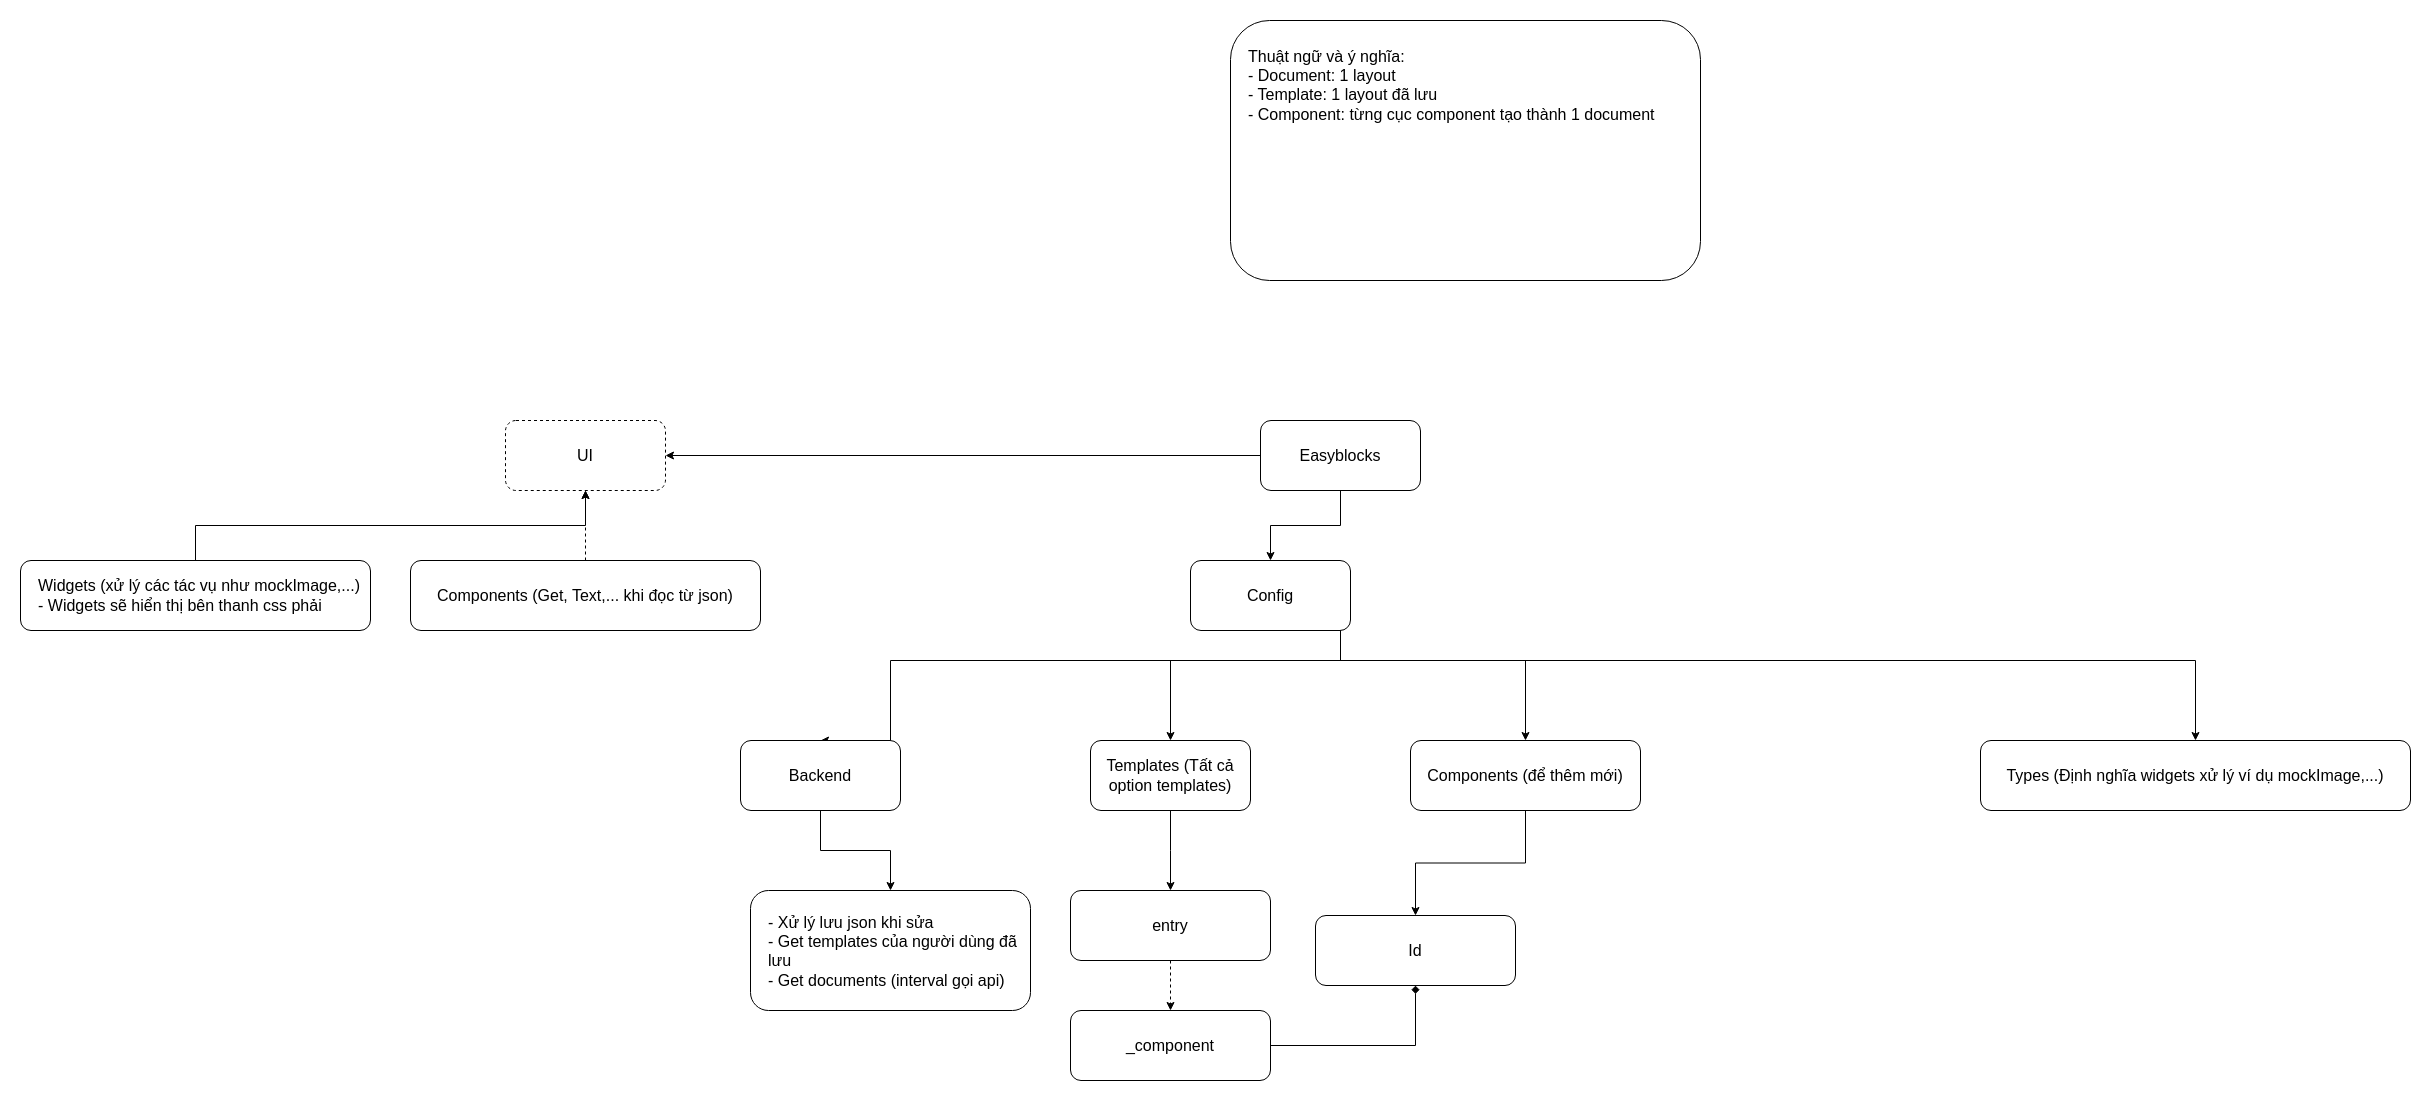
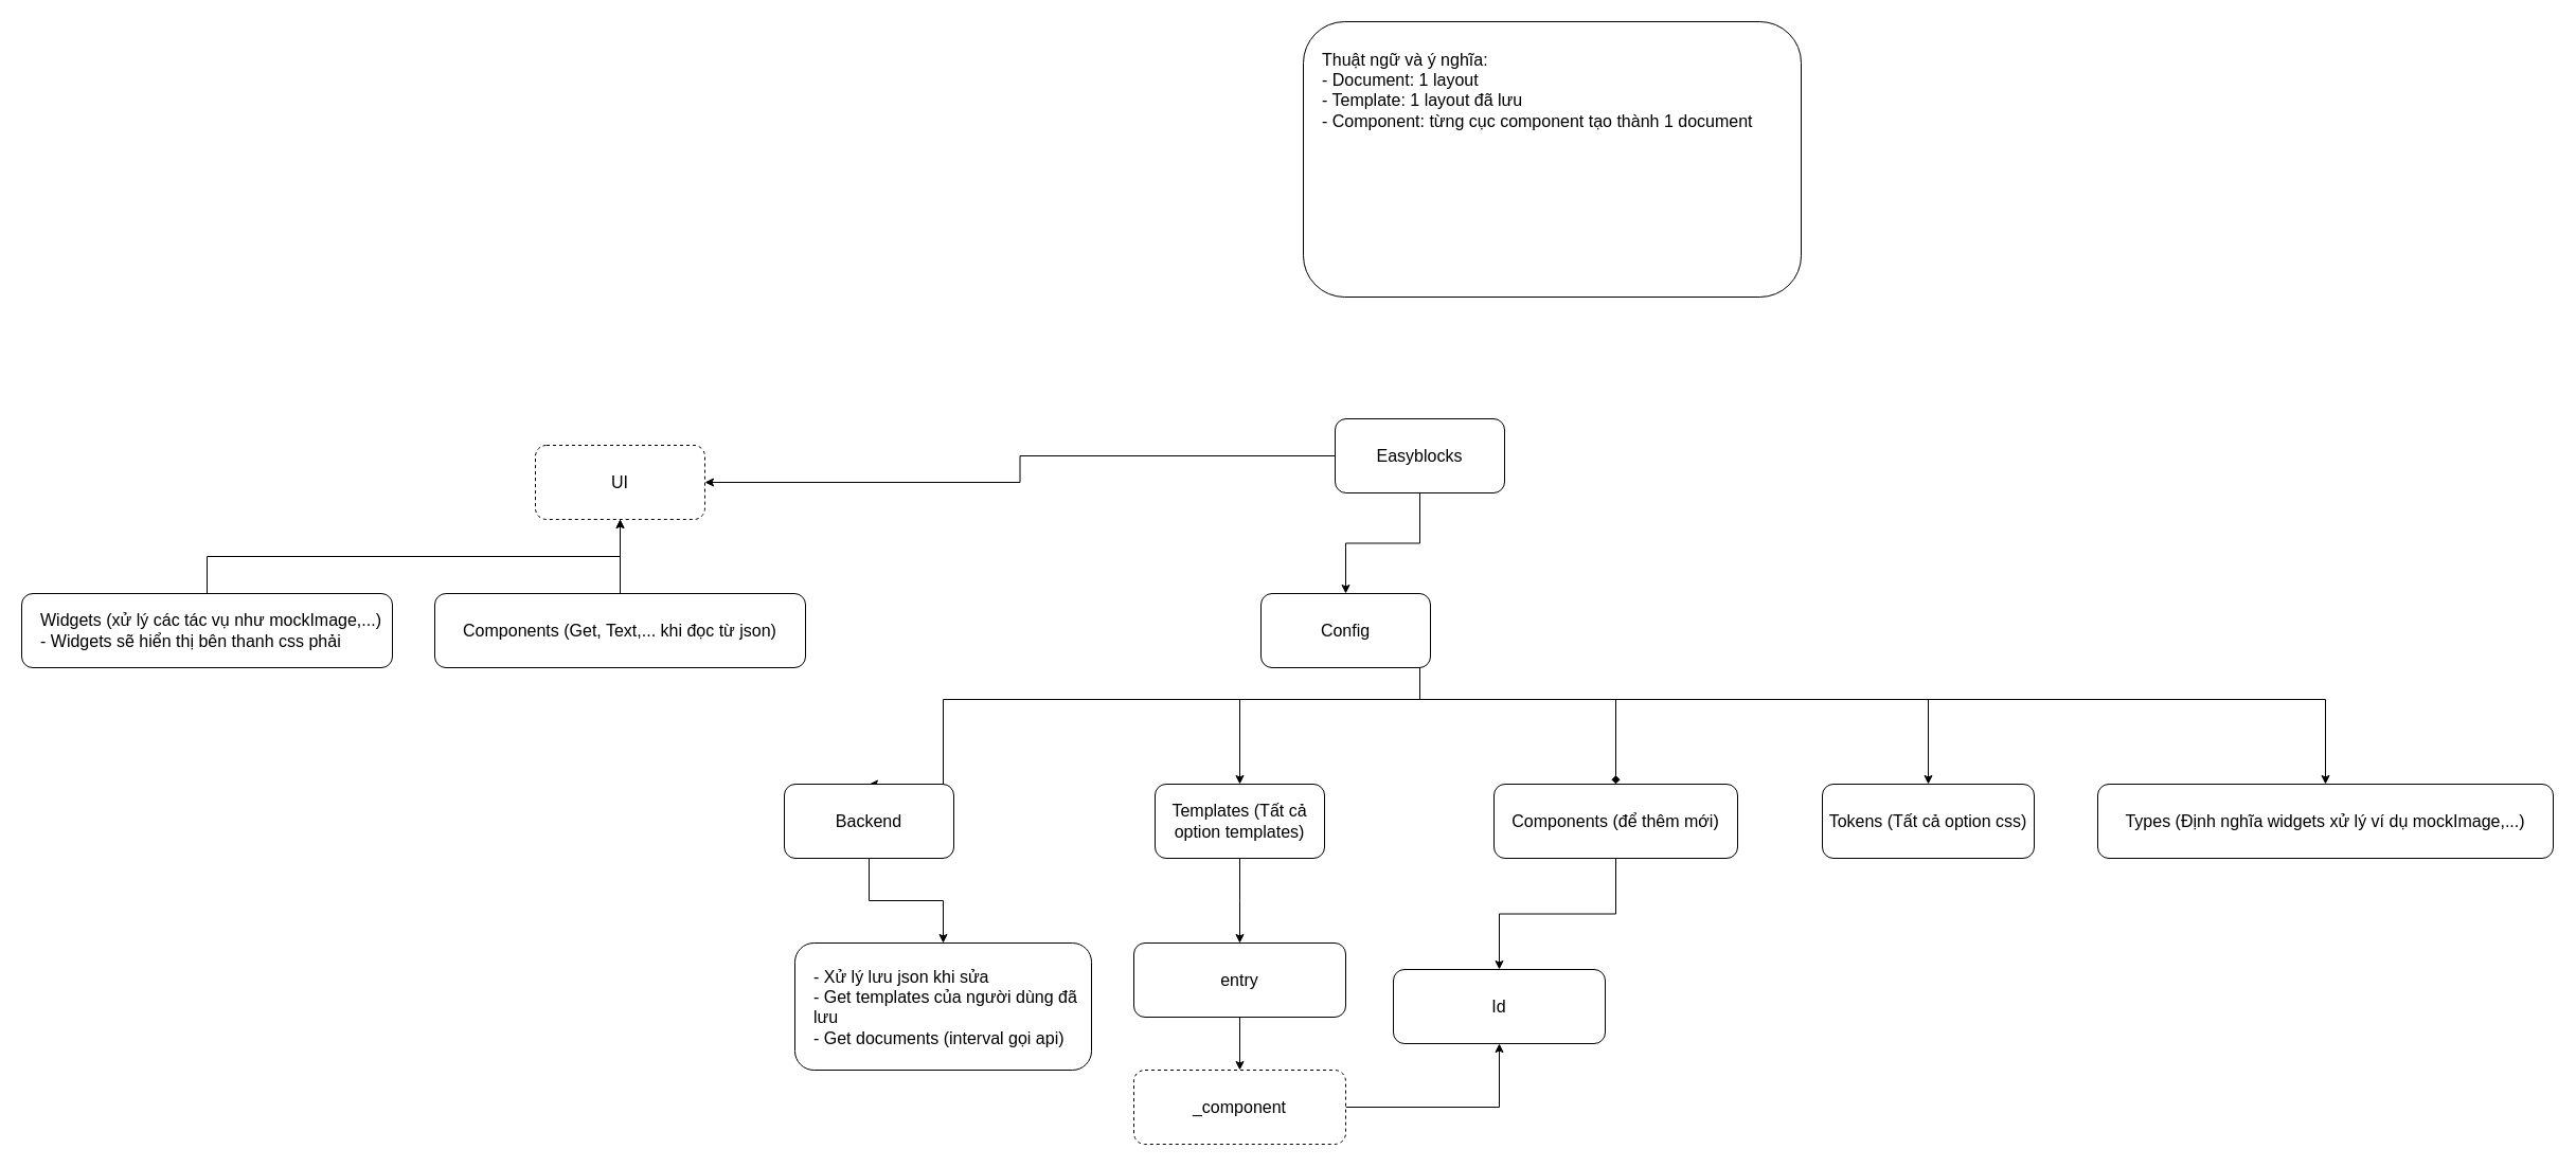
- <mxCell id="4" value="Easyblocks" style="rounded=1;whiteSpace=wrap;html=1;fontSize=16;" vertex="1" parent="1"><mxGeometry x="1260" y="420" width="160" height="70" as="geometry" /></mxCell>
+ <mxCell id="4" value="Easyblocks" style="rounded=1;whiteSpace=wrap;html=1;fontSize=16;" vertex="1" parent="1"><mxGeometry x="1260" y="395" width="160" height="70" as="geometry" /></mxCell>
- <mxCell id="25" style="edgeStyle=orthogonalEdgeStyle;rounded=0;orthogonalLoop=1;jettySize=auto;html=1;entryX=0.5;entryY=1;entryDx=0;entryDy=0;dashed=1;" edge="1" parent="1" source="26" target="27"><mxGeometry relative="1" as="geometry" /></mxCell>
+ <mxCell id="25" style="edgeStyle=orthogonalEdgeStyle;rounded=0;orthogonalLoop=1;jettySize=auto;html=1;entryX=0.5;entryY=1;entryDx=0;entryDy=0;" edge="1" parent="1" source="26" target="27"><mxGeometry relative="1" as="geometry" /></mxCell>
+ <mxCell id="8" style="edgeStyle=orthogonalEdgeStyle;rounded=0;orthogonalLoop=1;jettySize=auto;html=1;entryX=0.5;entryY=0;entryDx=0;entryDy=0;" edge="1" parent="1" source="11" target="15"><mxGeometry relative="1" as="geometry"><Array as="points"><mxPoint x="1340" y="660" /><mxPoint x="1820" y="660" /></Array></mxGeometry></mxCell>
- <mxCell id="10" style="edgeStyle=orthogonalEdgeStyle;rounded=0;orthogonalLoop=1;jettySize=auto;html=1;entryX=0.5;entryY=0;entryDx=0;entryDy=0;" edge="1" parent="1" source="11" target="19"><mxGeometry relative="1" as="geometry"><Array as="points"><mxPoint x="1340" y="660" /><mxPoint x="1525" y="660" /></Array></mxGeometry></mxCell>
+ <mxCell id="10" style="edgeStyle=orthogonalEdgeStyle;rounded=0;orthogonalLoop=1;jettySize=auto;html=1;entryX=0.5;entryY=0;entryDx=0;entryDy=0;endArrow=diamond;" edge="1" parent="1" source="11" target="19"><mxGeometry relative="1" as="geometry"><Array as="points"><mxPoint x="1340" y="660" /><mxPoint x="1525" y="660" /></Array></mxGeometry></mxCell>
+ <mxCell id="15" value="Tokens (Tất cả option css)" style="rounded=1;whiteSpace=wrap;html=1;fontSize=16;" vertex="1" parent="1"><mxGeometry x="1720" y="740" width="200" height="70" as="geometry" /></mxCell>
- <mxCell id="20" value="" style="edgeStyle=orthogonalEdgeStyle;rounded=0;orthogonalLoop=1;jettySize=auto;html=1;dashed=1;" edge="1" parent="1" source="21" target="23"><mxGeometry relative="1" as="geometry" /></mxCell>
+ <mxCell id="20" value="" style="edgeStyle=orthogonalEdgeStyle;rounded=0;orthogonalLoop=1;jettySize=auto;html=1;" edge="1" parent="1" source="21" target="23"><mxGeometry relative="1" as="geometry" /></mxCell>
- <mxCell id="22" style="edgeStyle=orthogonalEdgeStyle;rounded=0;orthogonalLoop=1;jettySize=auto;html=1;entryX=0.5;entryY=1;entryDx=0;entryDy=0;endArrow=diamond;" edge="1" parent="1" source="23" target="24"><mxGeometry relative="1" as="geometry" /></mxCell>
+ <mxCell id="22" style="edgeStyle=orthogonalEdgeStyle;rounded=0;orthogonalLoop=1;jettySize=auto;html=1;entryX=0.5;entryY=1;entryDx=0;entryDy=0;" edge="1" parent="1" source="23" target="24"><mxGeometry relative="1" as="geometry" /></mxCell>
- <mxCell id="23" value="_component" style="rounded=1;whiteSpace=wrap;html=1;fontSize=16;" vertex="1" parent="1"><mxGeometry x="1070" y="1010" width="200" height="70" as="geometry" /></mxCell>
+ <mxCell id="23" value="_component" style="rounded=1;whiteSpace=wrap;html=1;fontSize=16;dashed=1;" vertex="1" parent="1"><mxGeometry x="1070" y="1010" width="200" height="70" as="geometry" /></mxCell>
